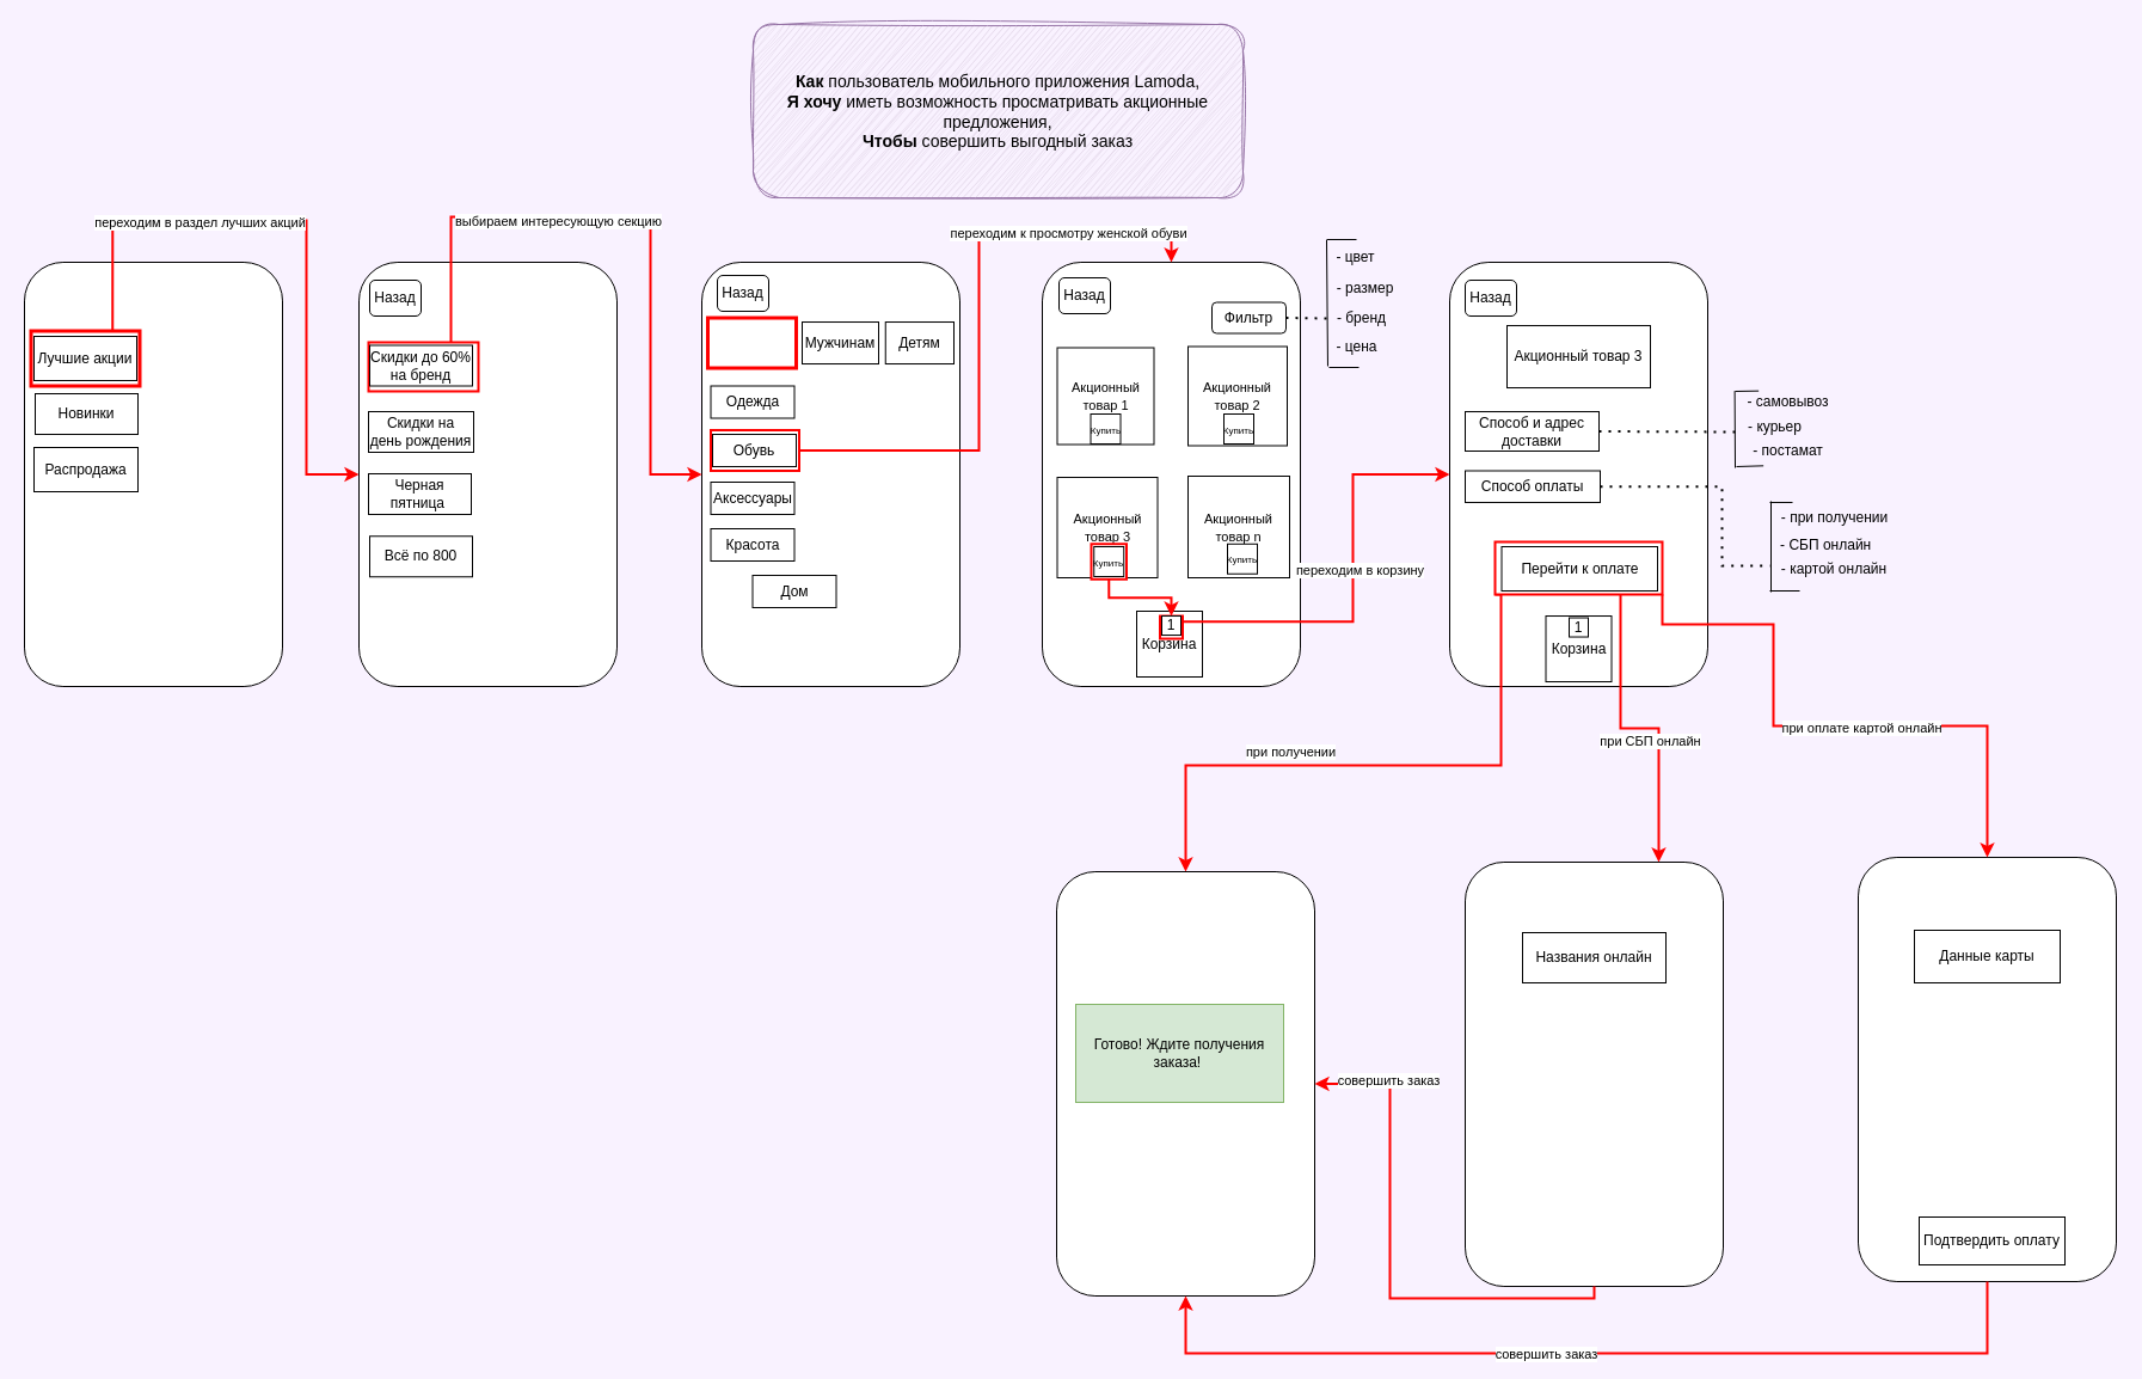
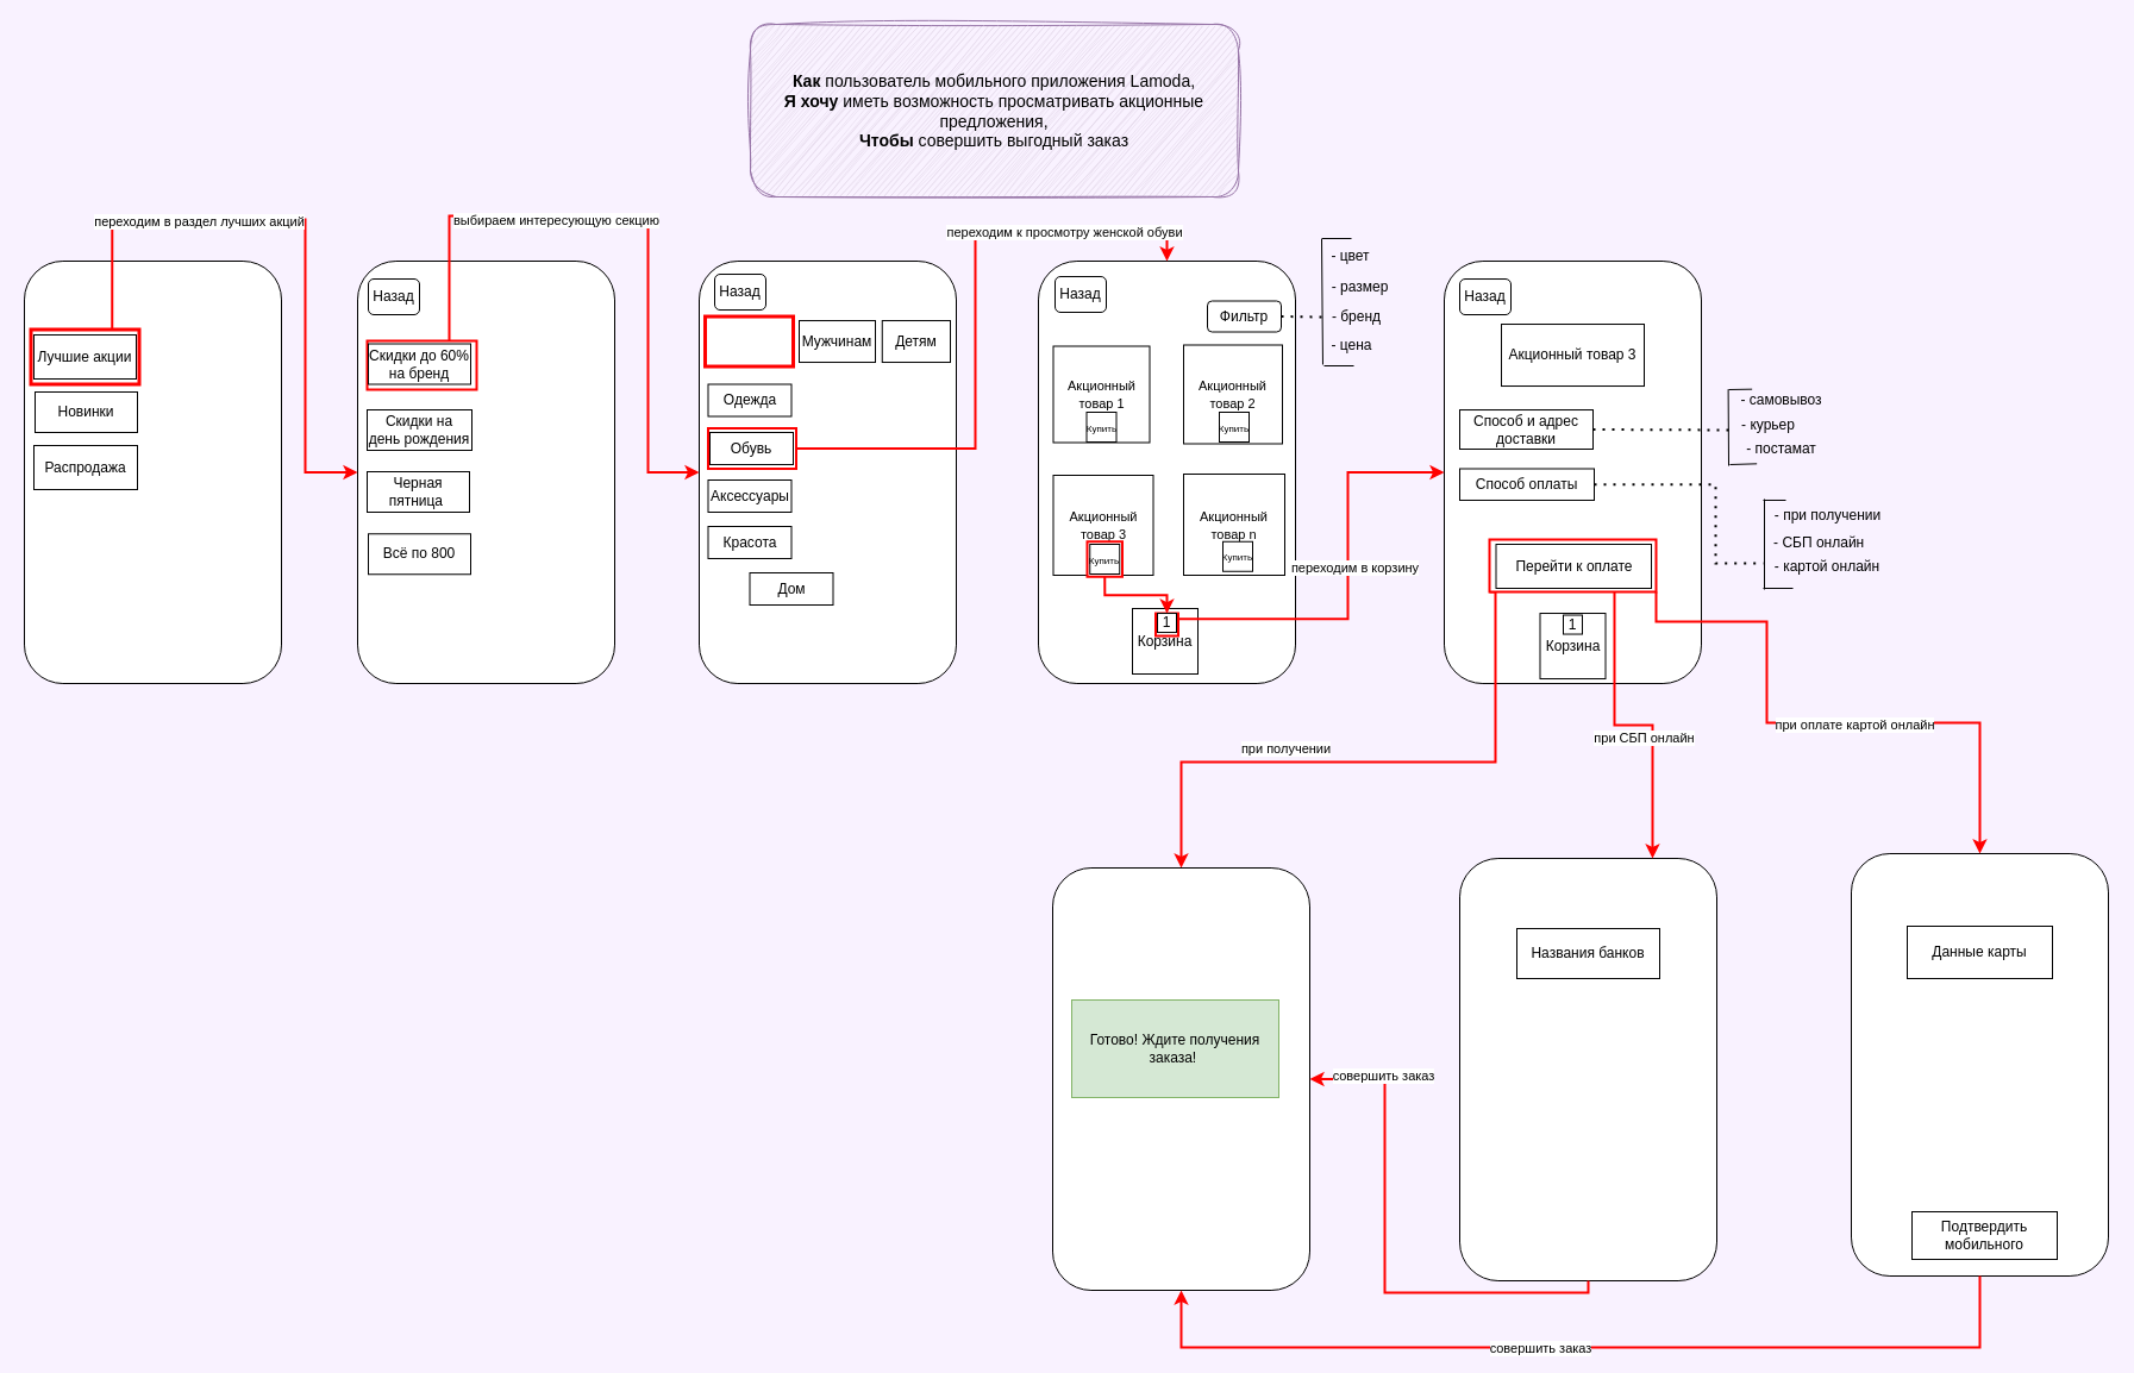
- <mxCell id="86" value="Названия онлайн" style="rounded=0;whiteSpace=wrap;html=1;" vertex="1" parent="1"><mxGeometry x="1274" y="780" width="120" height="42" as="geometry" /></mxCell>
+ <mxCell id="86" value="Названия банков" style="rounded=0;whiteSpace=wrap;html=1;" vertex="1" parent="1"><mxGeometry x="1274" y="780" width="120" height="42" as="geometry" /></mxCell>
- <mxCell id="93" value="Подтвердить оплату" style="rounded=0;whiteSpace=wrap;html=1;" vertex="1" parent="1"><mxGeometry x="1606" y="1018" width="122" height="40" as="geometry" /></mxCell>
+ <mxCell id="93" value="Подтвердить мобильного" style="rounded=0;whiteSpace=wrap;html=1;" vertex="1" parent="1"><mxGeometry x="1606" y="1018" width="122" height="40" as="geometry" /></mxCell>
